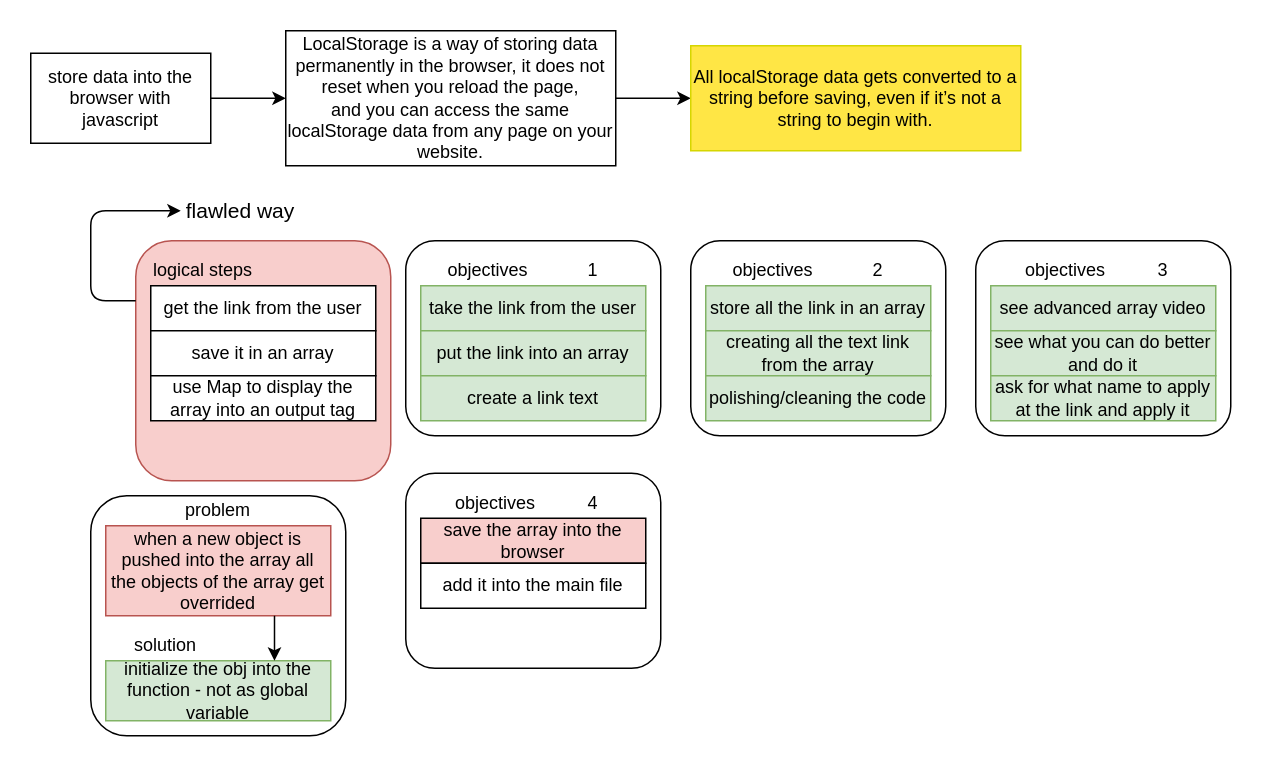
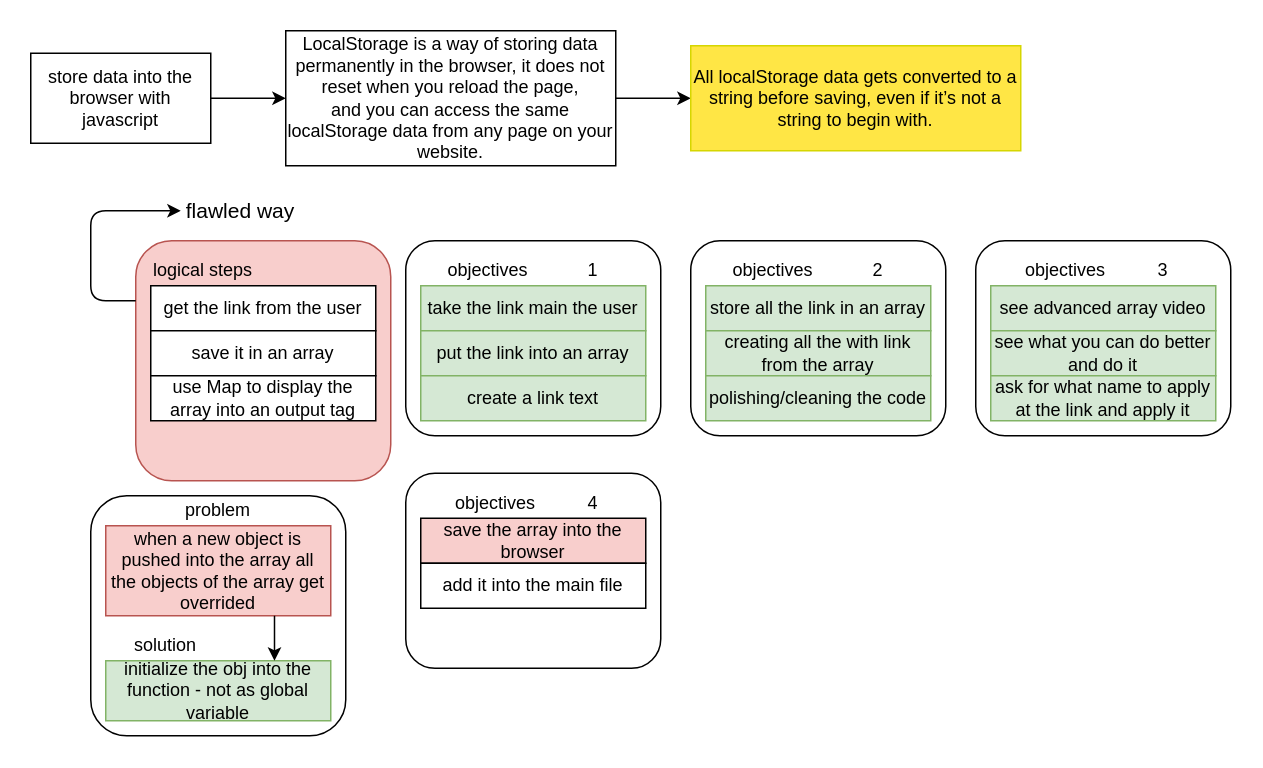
- <mxCell id="14" value="take the link from the user" style="rounded=0;whiteSpace=wrap;html=1;fillColor=#d5e8d4;strokeColor=#82b366;" parent="1" vertex="1"><mxGeometry x="280" y="190" width="150" height="30" as="geometry" /></mxCell>
+ <mxCell id="14" value="take the link main the user" style="rounded=0;whiteSpace=wrap;html=1;fillColor=#d5e8d4;strokeColor=#82b366;" parent="1" vertex="1"><mxGeometry x="280" y="190" width="150" height="30" as="geometry" /></mxCell>
- <mxCell id="22" value="creating all the text link from the array" style="rounded=0;whiteSpace=wrap;html=1;fillColor=#d5e8d4;strokeColor=#82b366;" parent="1" vertex="1"><mxGeometry x="470" y="220" width="150" height="30" as="geometry" /></mxCell>
+ <mxCell id="22" value="creating all the with link from the array" style="rounded=0;whiteSpace=wrap;html=1;fillColor=#d5e8d4;strokeColor=#82b366;" parent="1" vertex="1"><mxGeometry x="470" y="220" width="150" height="30" as="geometry" /></mxCell>
